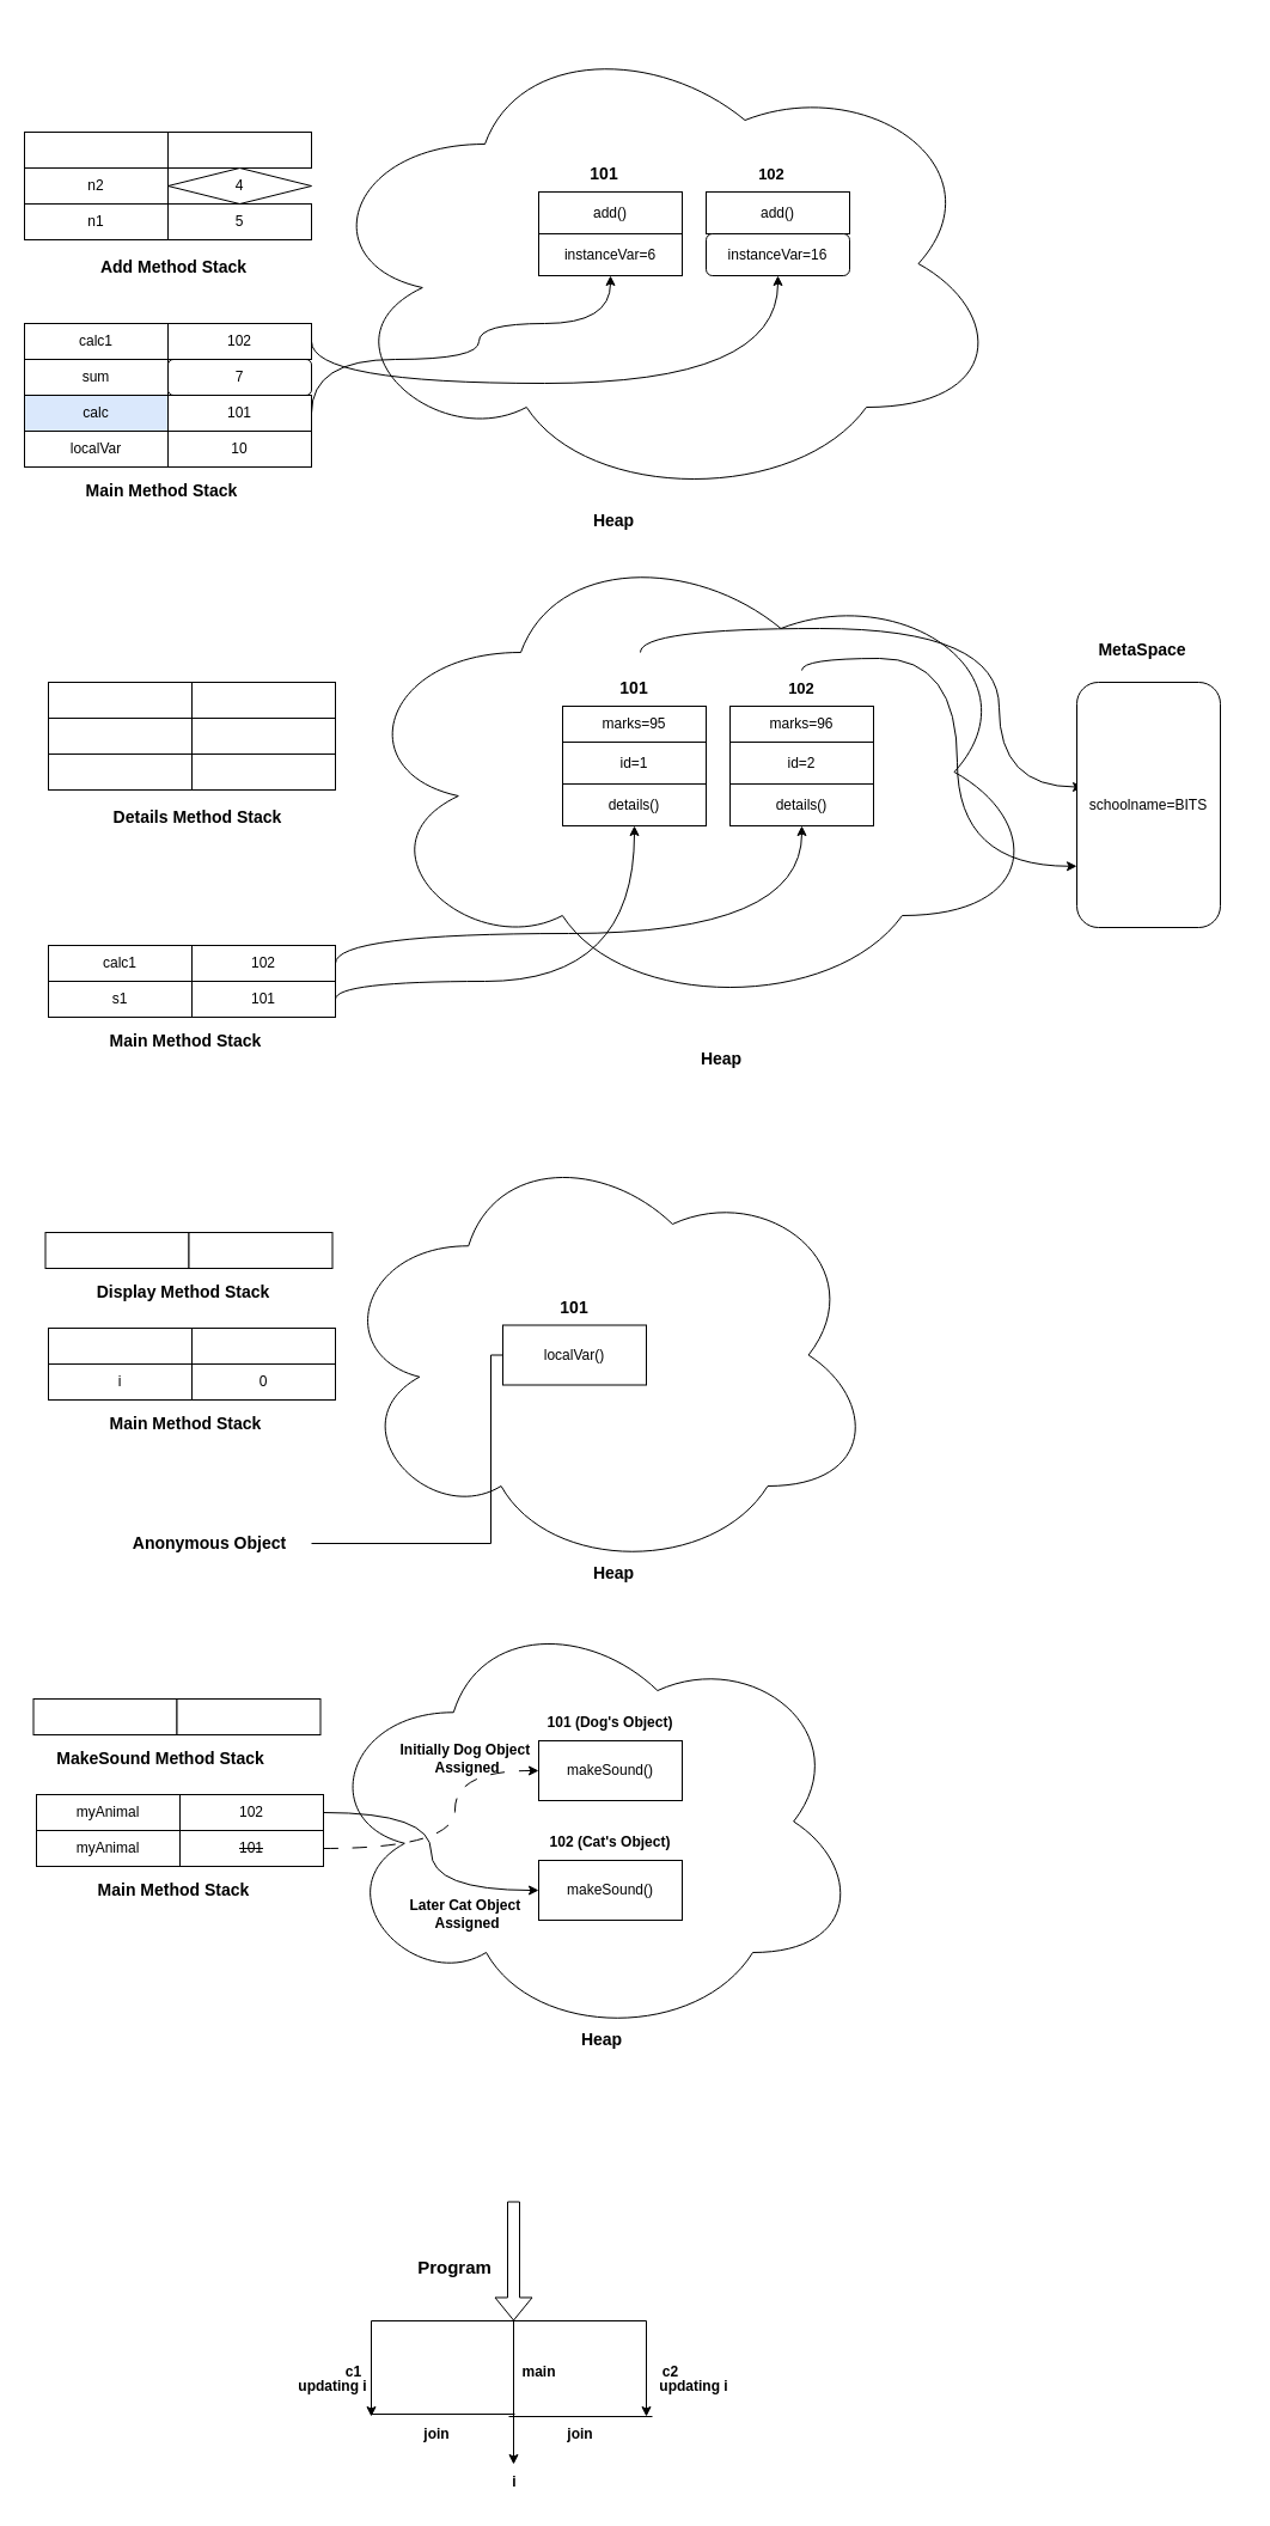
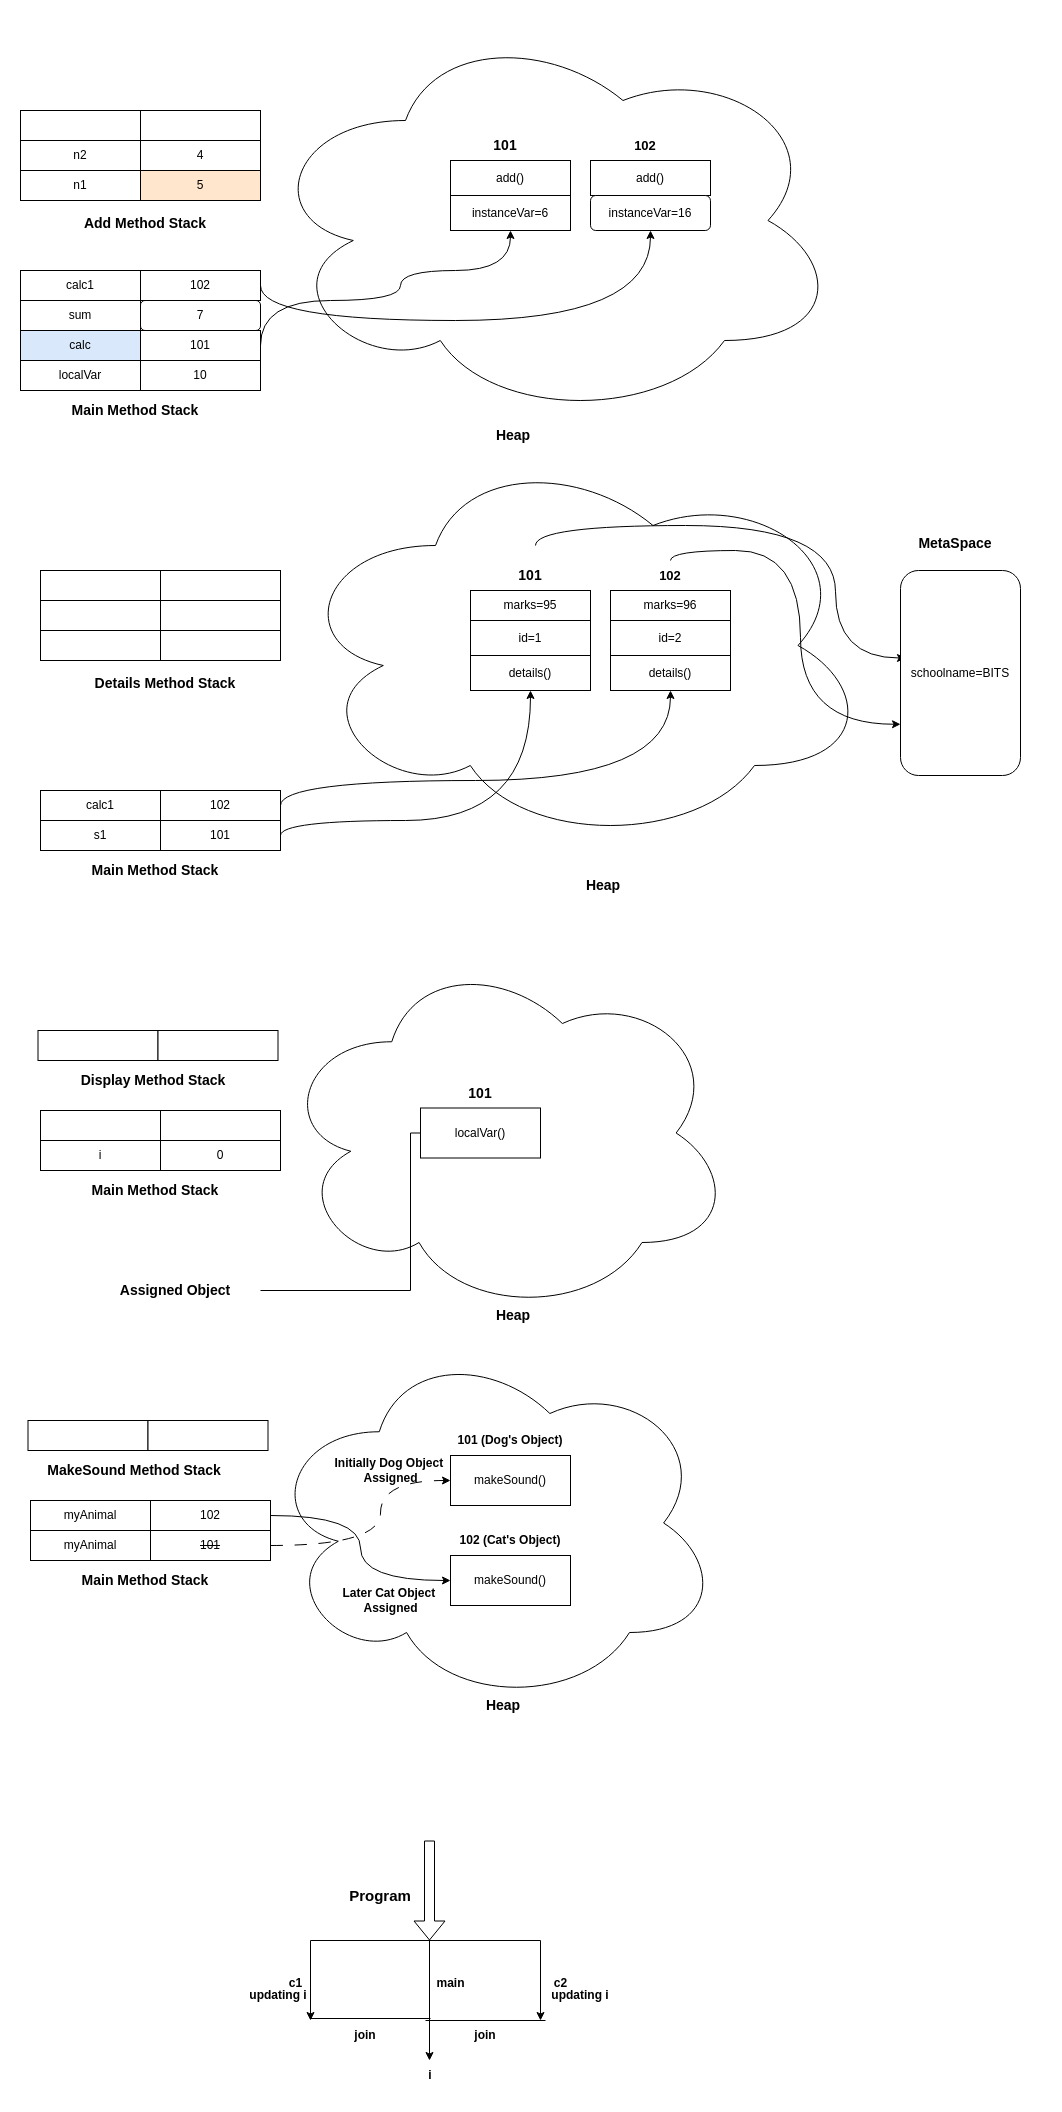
- <mxCell id="17" value="4" style="rhombus;whiteSpace=wrap;html=1;" parent="1" vertex="1"><mxGeometry x="140" y="140" width="120" height="30" as="geometry" /></mxCell>
+ <mxCell id="17" value="4" style="rounded=0;whiteSpace=wrap;html=1;" parent="1" vertex="1"><mxGeometry x="140" y="140" width="120" height="30" as="geometry" /></mxCell>
- <mxCell id="18" value="5" style="rounded=0;whiteSpace=wrap;html=1;" parent="1" vertex="1"><mxGeometry x="140" y="170" width="120" height="30" as="geometry" /></mxCell>
+ <mxCell id="18" value="5" style="rounded=0;whiteSpace=wrap;html=1;fillColor=#ffe6cc;" parent="1" vertex="1"><mxGeometry x="140" y="170" width="120" height="30" as="geometry" /></mxCell>
- <mxCell id="66" value="Anonymous Object" style="text;html=1;align=center;verticalAlign=middle;whiteSpace=wrap;rounded=0;fontStyle=1;fontSize=14;" parent="1" vertex="1"><mxGeometry x="90" y="1270" width="170" height="40" as="geometry" /></mxCell>
+ <mxCell id="66" value="Assigned Object" style="text;html=1;align=center;verticalAlign=middle;whiteSpace=wrap;rounded=0;fontStyle=1;fontSize=14;" parent="1" vertex="1"><mxGeometry x="90" y="1270" width="170" height="40" as="geometry" /></mxCell>
